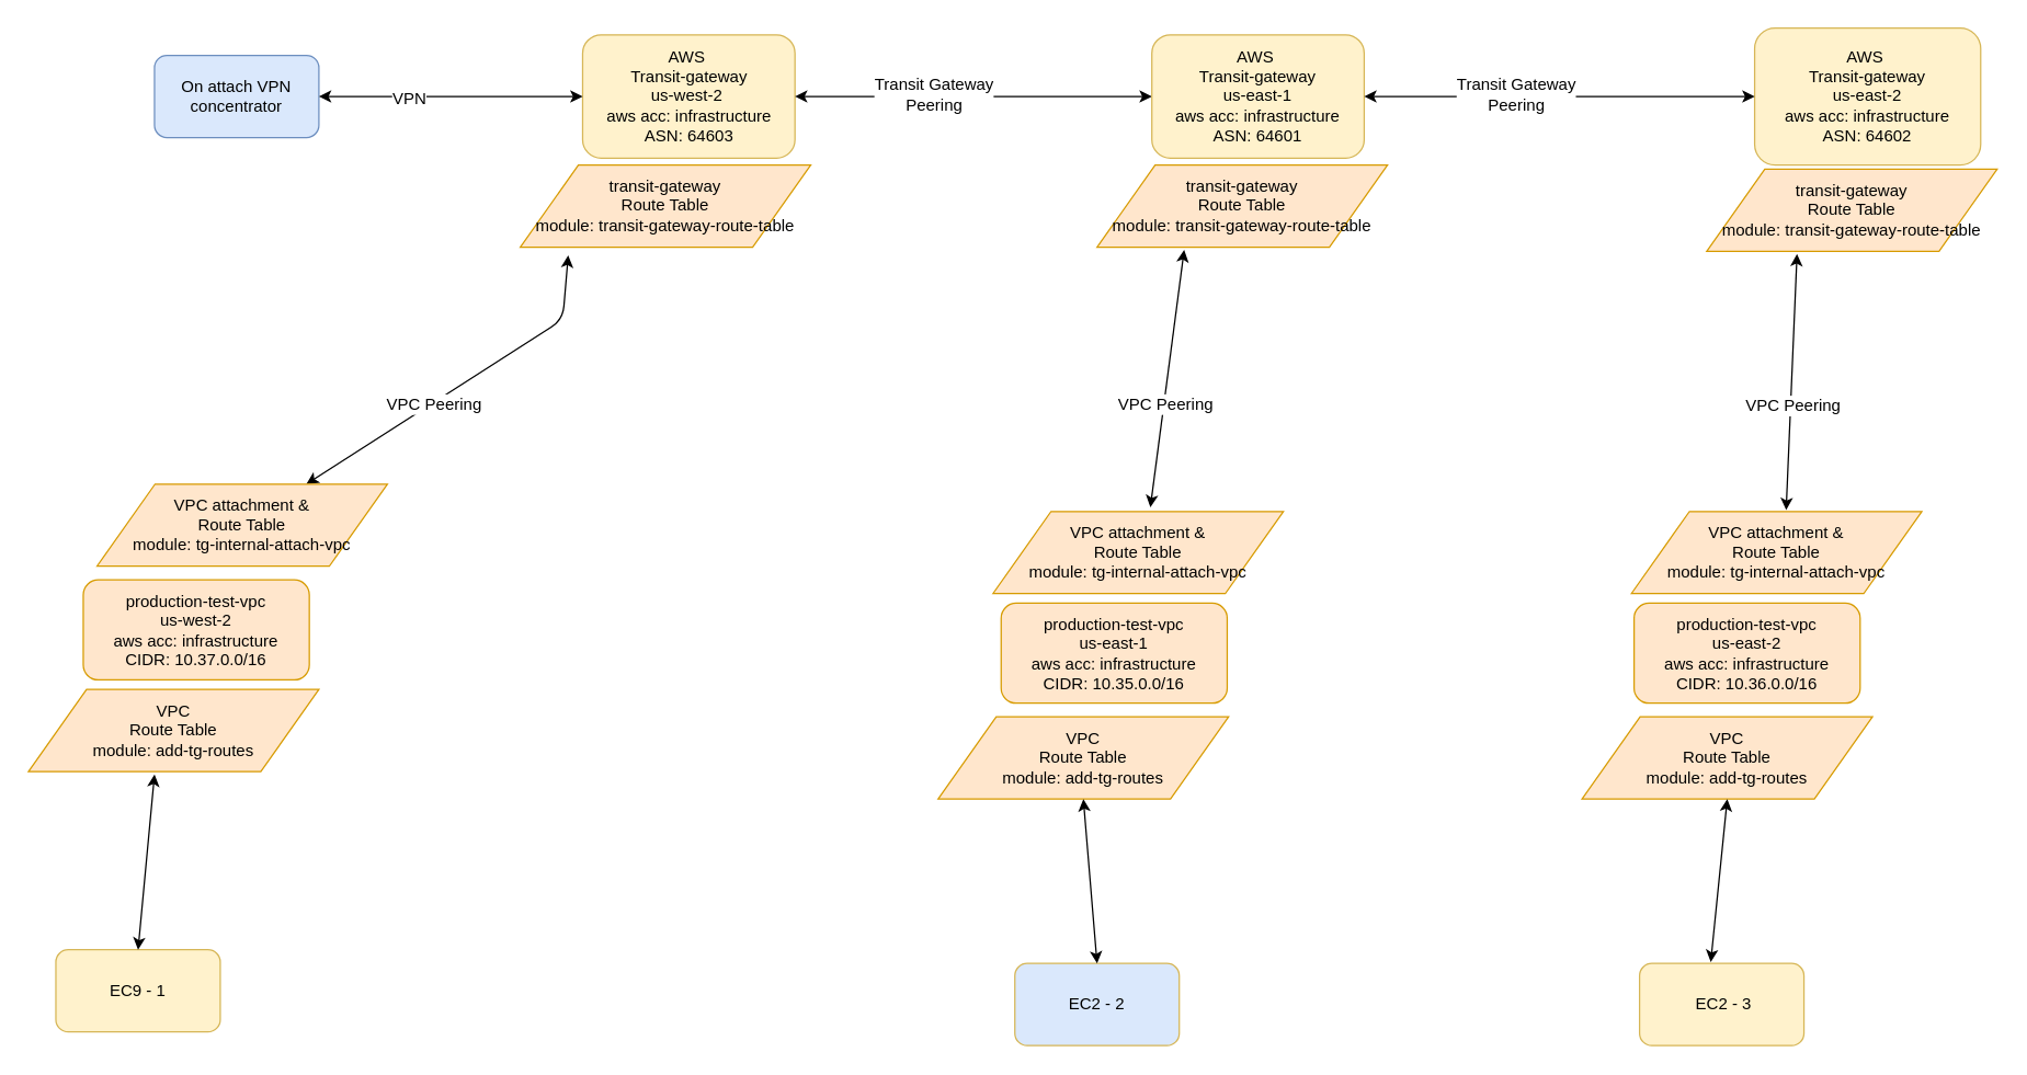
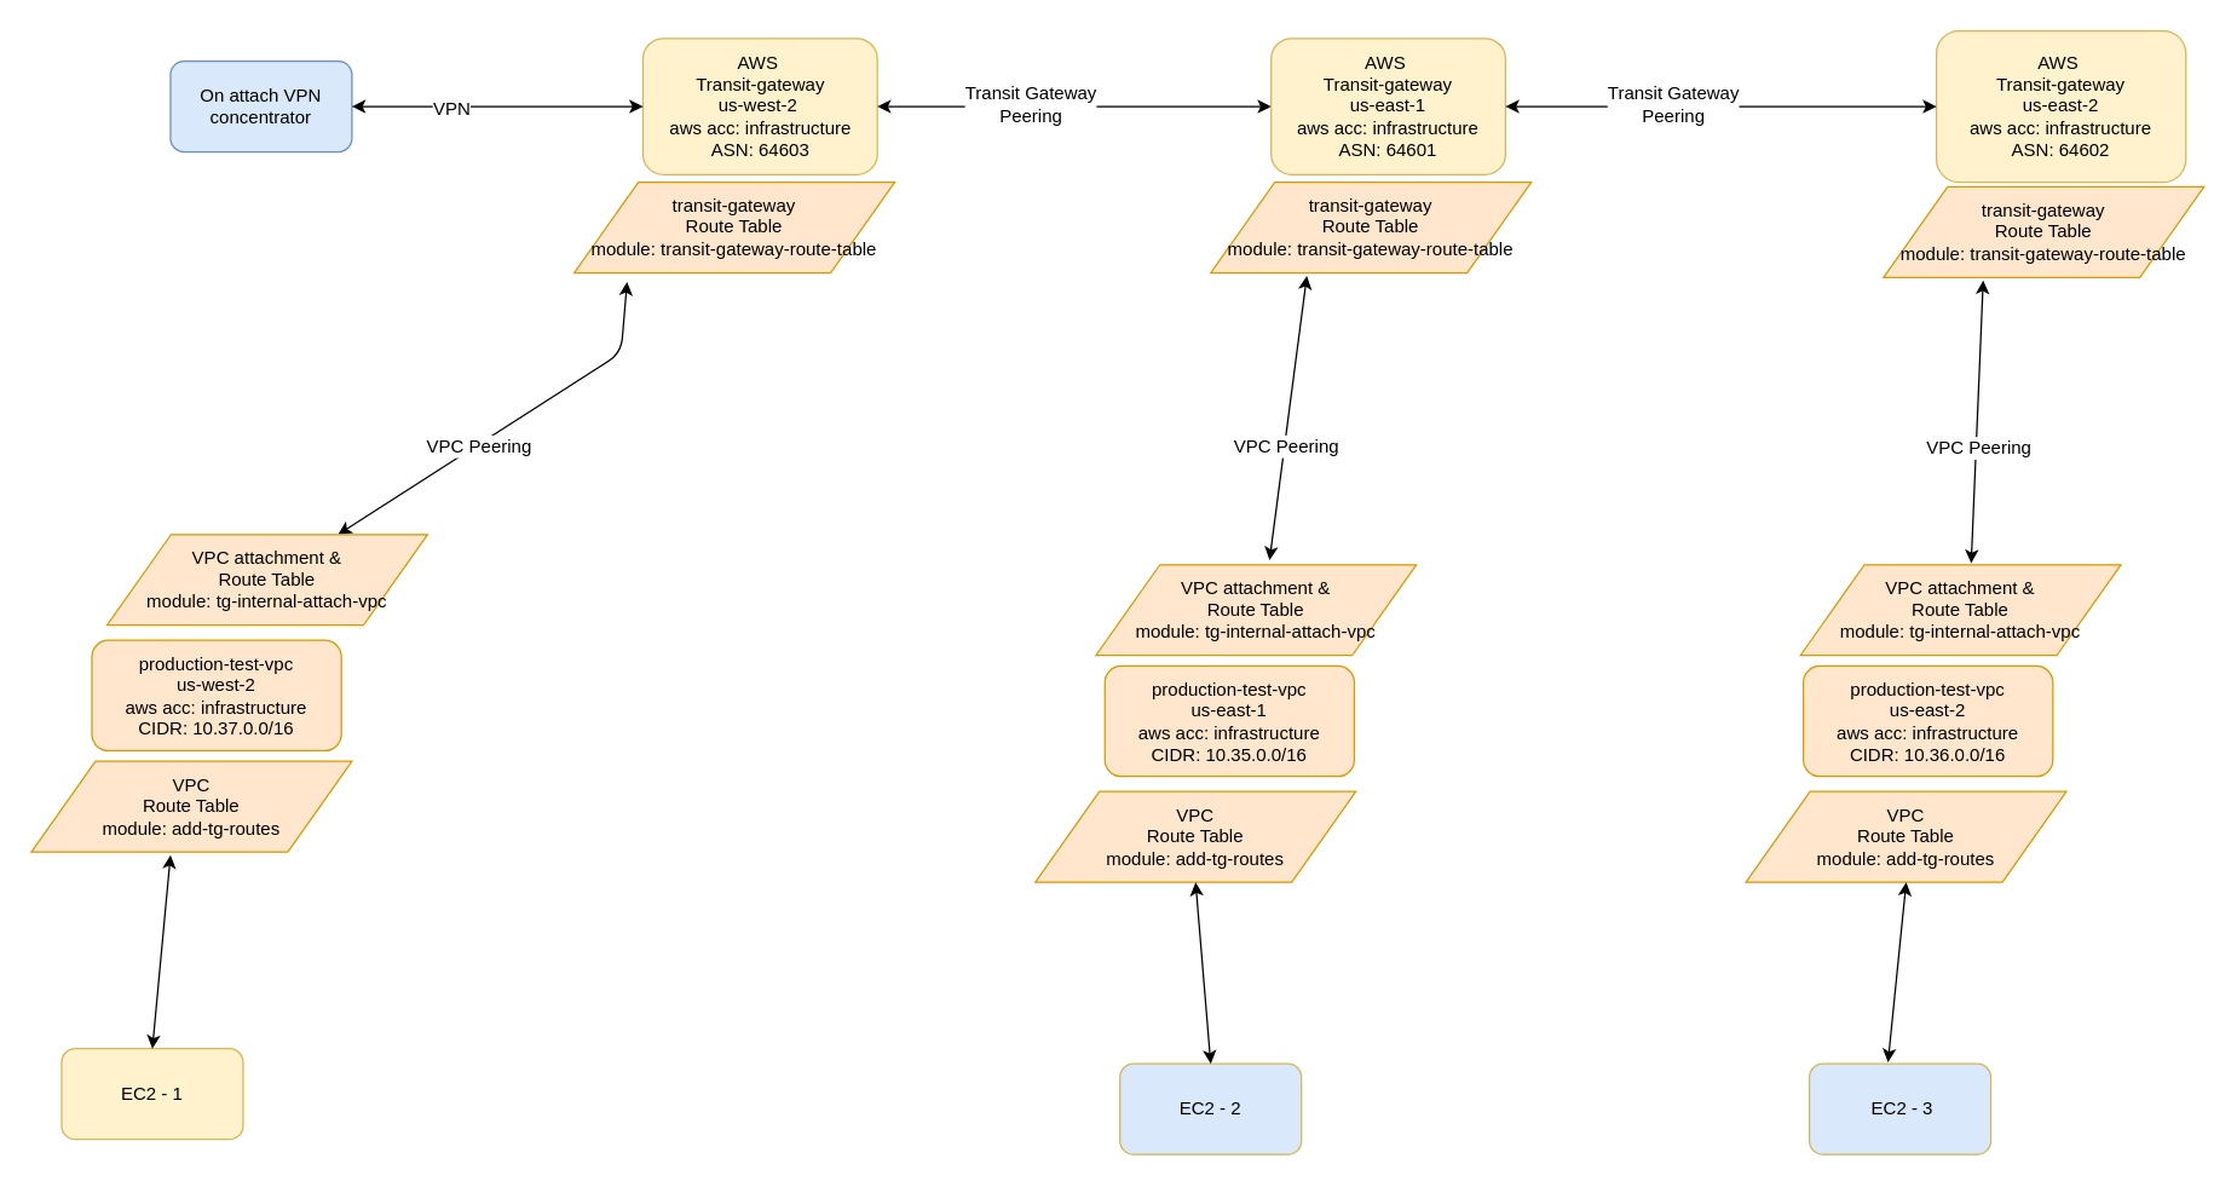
- <mxCell id="30" value="EC9 - 1" style="rounded=1;whiteSpace=wrap;html=1;fillColor=#fff2cc;strokeColor=#d6b656;" parent="1" vertex="1"><mxGeometry x="40" y="693" width="120" height="60" as="geometry" /></mxCell>
+ <mxCell id="30" value="EC2 - 1" style="rounded=1;whiteSpace=wrap;html=1;fillColor=#fff2cc;strokeColor=#d6b656;" parent="1" vertex="1"><mxGeometry x="40" y="693" width="120" height="60" as="geometry" /></mxCell>
- <mxCell id="31" value="&amp;nbsp;EC2 - 3" style="rounded=1;whiteSpace=wrap;html=1;fillColor=#fff2cc;strokeColor=#d6b656;" parent="1" vertex="1"><mxGeometry x="1196" y="703" width="120" height="60" as="geometry" /></mxCell>
+ <mxCell id="31" value="&amp;nbsp;EC2 - 3" style="rounded=1;whiteSpace=wrap;html=1;fillColor=#dae8fc;strokeColor=#d6b656;" parent="1" vertex="1"><mxGeometry x="1196" y="703" width="120" height="60" as="geometry" /></mxCell>
